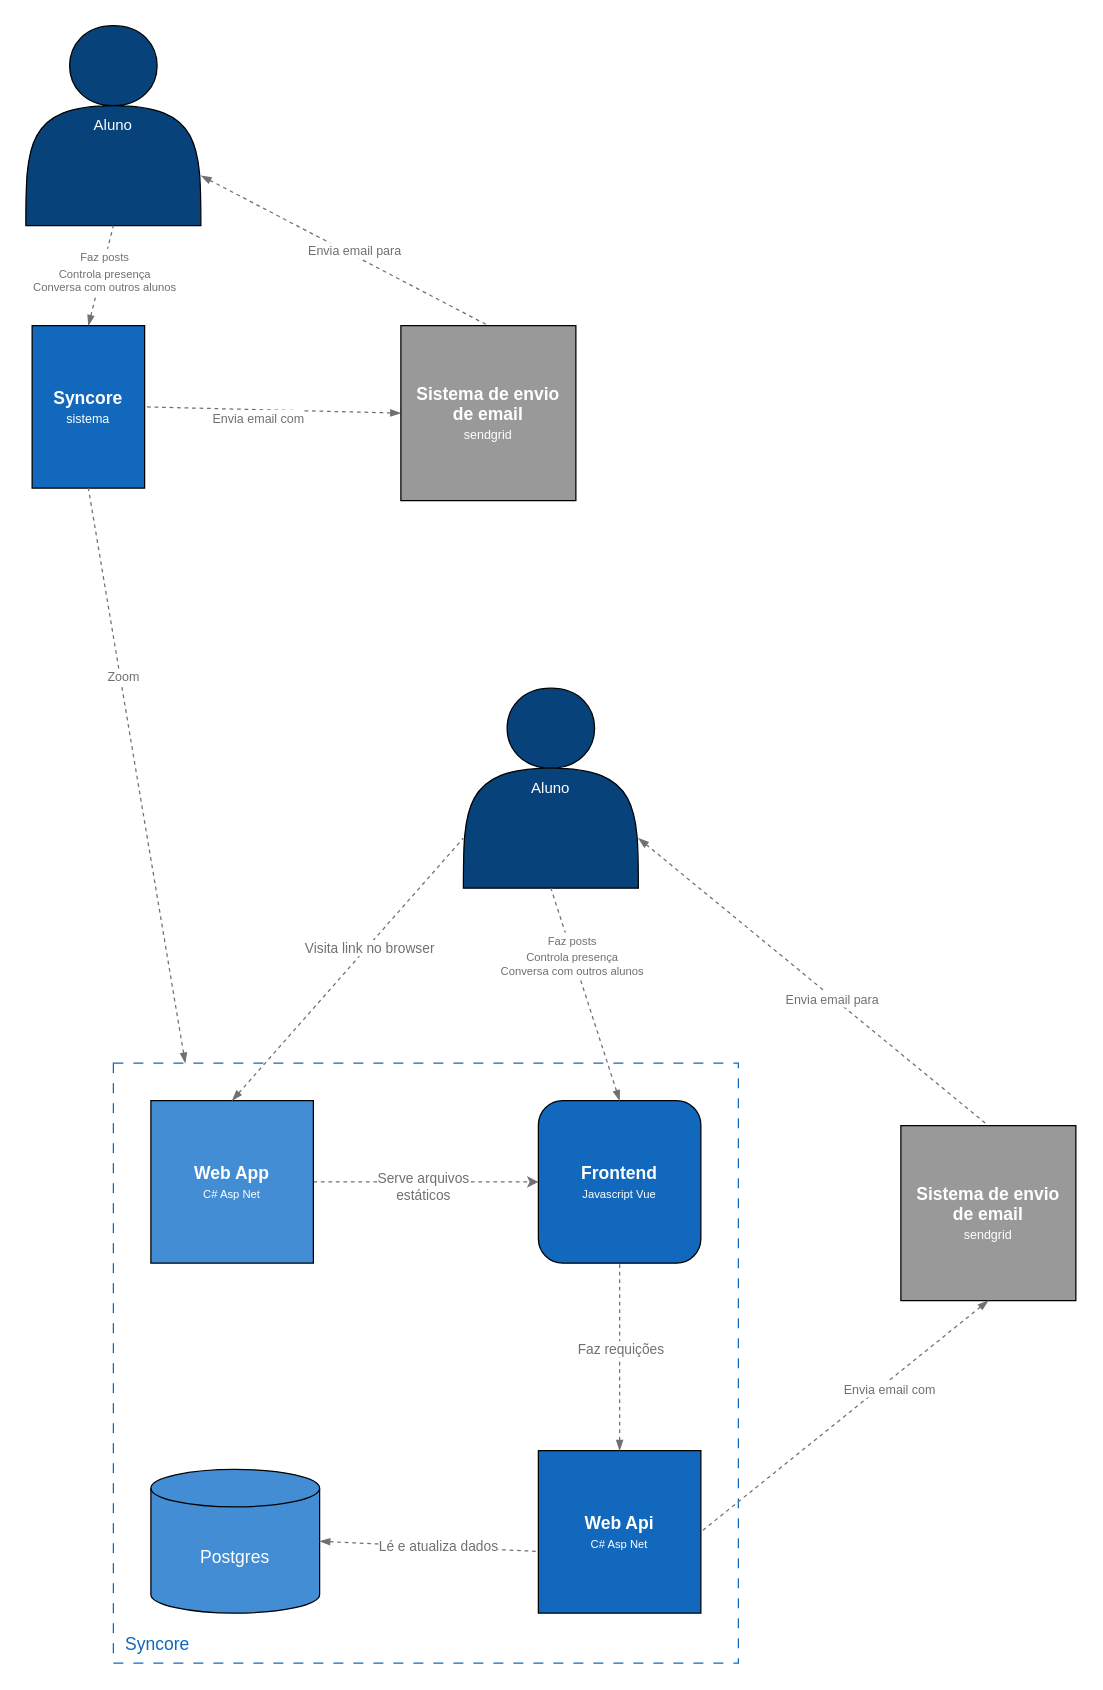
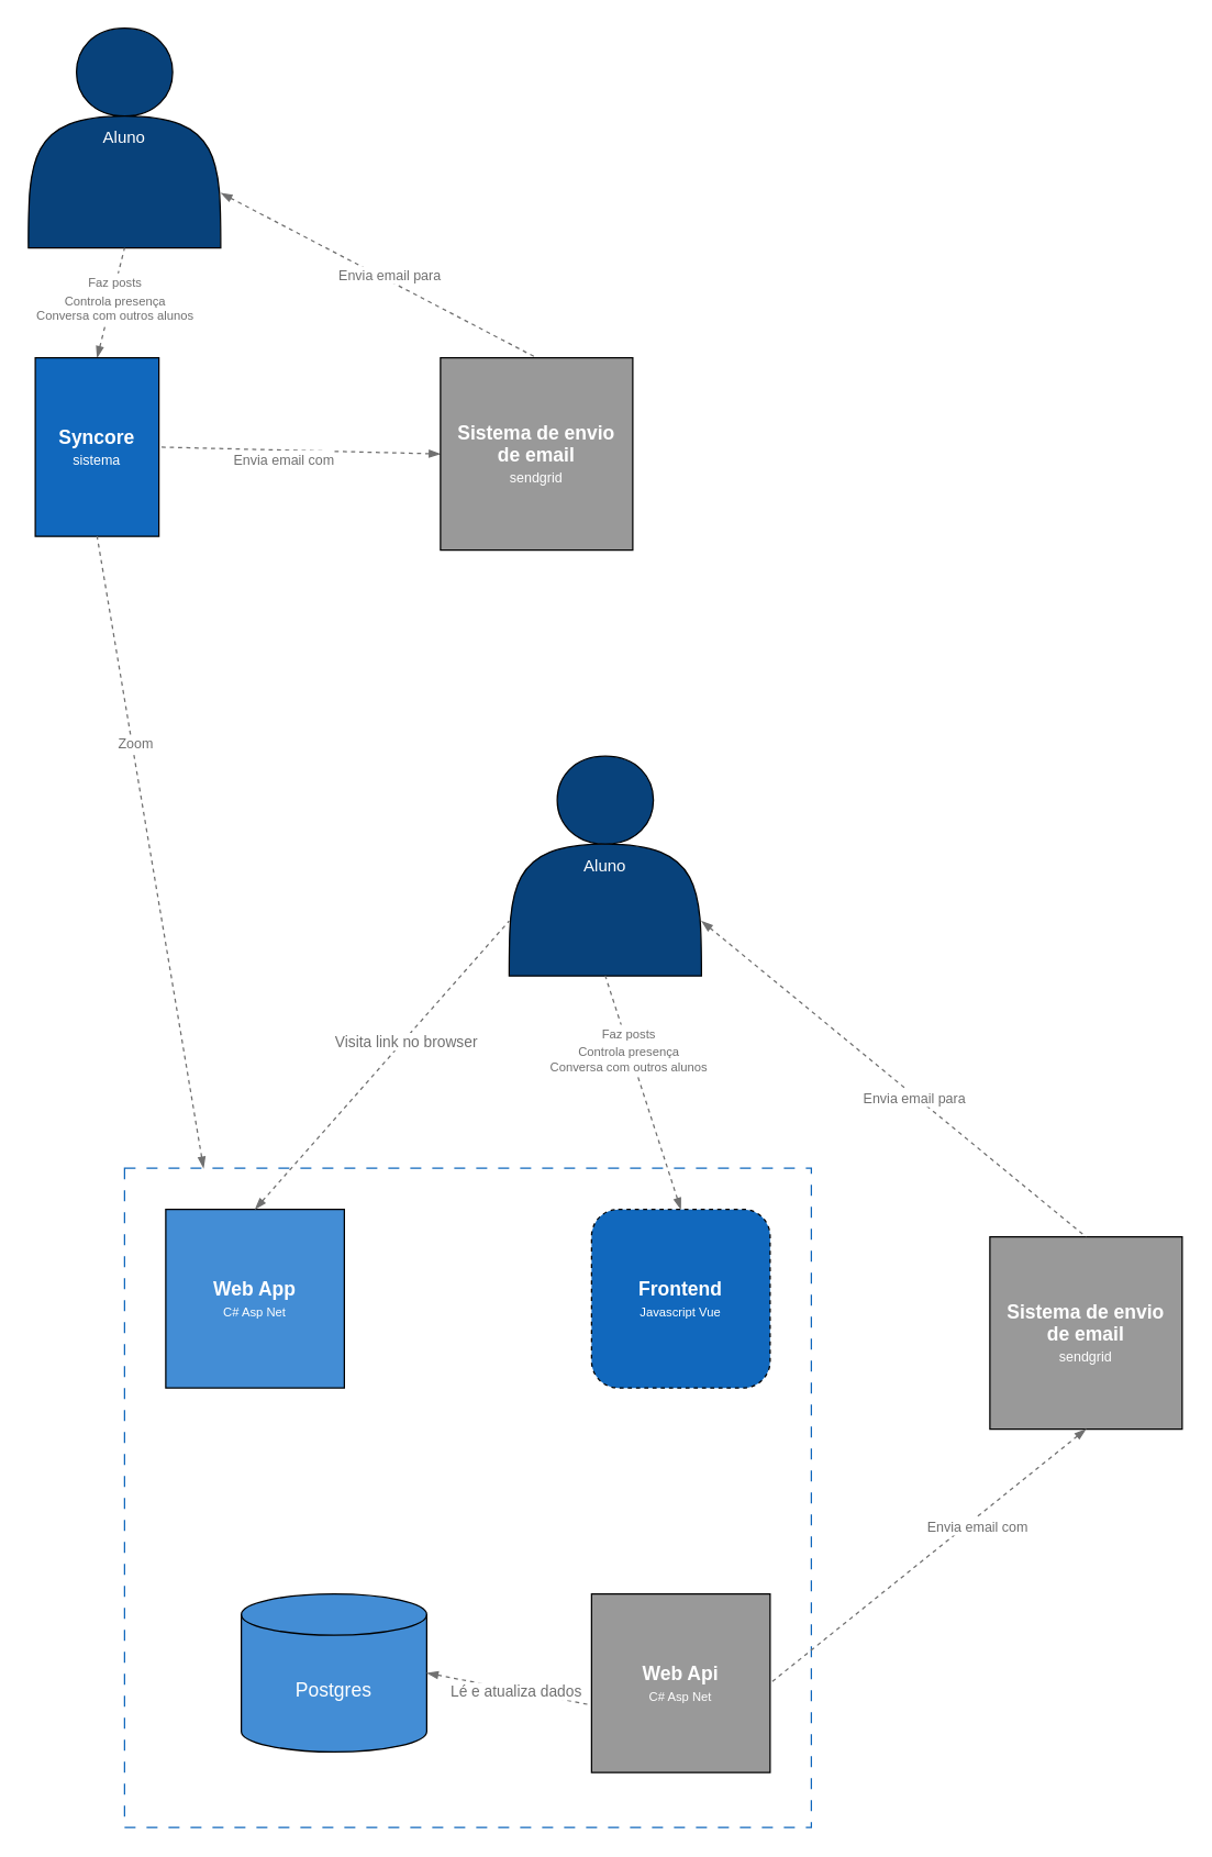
- <mxCell id="18" style="edgeStyle=orthogonalEdgeStyle;rounded=0;orthogonalLoop=1;jettySize=auto;html=1;entryX=0;entryY=0.5;entryDx=0;entryDy=0;dashed=1;strokeColor=#707070;" edge="1" parent="1" source="20" target="22"><mxGeometry relative="1" as="geometry" /></mxCell>
- <mxCell id="19" value="Serve arquivos&lt;div&gt;estáticos&lt;/div&gt;" style="edgeLabel;html=1;align=center;verticalAlign=middle;resizable=0;points=[];fontColor=#707070;" vertex="1" connectable="0" parent="18"><mxGeometry x="-0.129" y="-3" relative="1" as="geometry"><mxPoint x="9" as="offset" /></mxGeometry></mxCell>
- <mxCell id="22" value="&lt;font color=&quot;#ffffff&quot;&gt;&lt;span style=&quot;font-size: 14px;&quot;&gt;&lt;b&gt;Frontend&lt;/b&gt;&lt;/span&gt;&lt;/font&gt;&lt;div&gt;&lt;font style=&quot;font-size: 9px;&quot; color=&quot;#ffffff&quot;&gt;Javascript Vue&lt;/font&gt;&lt;/div&gt;" style="whiteSpace=wrap;html=1;aspect=fixed;fillColor=#1168bd;rounded=1;" vertex="1" parent="1"><mxGeometry x="430" y="880" width="130" height="130" as="geometry" /></mxCell>
+ <mxCell id="22" value="&lt;font color=&quot;#ffffff&quot;&gt;&lt;span style=&quot;font-size: 14px;&quot;&gt;&lt;b&gt;Frontend&lt;/b&gt;&lt;/span&gt;&lt;/font&gt;&lt;div&gt;&lt;font style=&quot;font-size: 9px;&quot; color=&quot;#ffffff&quot;&gt;Javascript Vue&lt;/font&gt;&lt;/div&gt;" style="whiteSpace=wrap;html=1;aspect=fixed;fillColor=#1168bd;rounded=1;dashed=1;" vertex="1" parent="1"><mxGeometry x="430" y="880" width="130" height="130" as="geometry" /></mxCell>
- <mxCell id="27" value="" style="endArrow=none;dashed=1;html=1;rounded=0;startArrow=blockThin;startFill=1;entryX=0.5;entryY=1;entryDx=0;entryDy=0;strokeColor=#707070;" edge="1" parent="1" source="21" target="22"><mxGeometry width="50" height="50" relative="1" as="geometry"><mxPoint x="465" y="890" as="sourcePoint" /><mxPoint x="450" y="720" as="targetPoint" /></mxGeometry></mxCell>
- <mxCell id="28" value="&lt;font color=&quot;#707070&quot;&gt;Faz requições&lt;/font&gt;" style="edgeLabel;html=1;align=center;verticalAlign=middle;resizable=0;points=[];" vertex="1" connectable="0" parent="27"><mxGeometry x="0.09" relative="1" as="geometry"><mxPoint as="offset" /></mxGeometry></mxCell>
- <mxCell id="21" value="&lt;font color=&quot;#ffffff&quot;&gt;&lt;span style=&quot;font-size: 14px;&quot;&gt;&lt;b&gt;Web Api&lt;/b&gt;&lt;/span&gt;&lt;/font&gt;&lt;div&gt;&lt;font size=&quot;1&quot; color=&quot;#ffffff&quot;&gt;&lt;span style=&quot;font-size: 9px;&quot;&gt;C# Asp Net&lt;/span&gt;&lt;/font&gt;&lt;/div&gt;" style="whiteSpace=wrap;html=1;aspect=fixed;fillColor=#1168bd;" vertex="1" parent="1"><mxGeometry x="430" y="1160" width="130" height="130" as="geometry" /></mxCell>
+ <mxCell id="21" value="&lt;font color=&quot;#ffffff&quot;&gt;&lt;span style=&quot;font-size: 14px;&quot;&gt;&lt;b&gt;Web Api&lt;/b&gt;&lt;/span&gt;&lt;/font&gt;&lt;div&gt;&lt;font size=&quot;1&quot; color=&quot;#ffffff&quot;&gt;&lt;span style=&quot;font-size: 9px;&quot;&gt;C# Asp Net&lt;/span&gt;&lt;/font&gt;&lt;/div&gt;" style="whiteSpace=wrap;html=1;aspect=fixed;fillColor=#999999;" vertex="1" parent="1"><mxGeometry x="430" y="1160" width="130" height="130" as="geometry" /></mxCell>
- <mxCell id="29" value="&lt;font color=&quot;#ffffff&quot; style=&quot;font-size: 14px;&quot;&gt;Postgres&lt;/font&gt;" style="shape=cylinder3;whiteSpace=wrap;html=1;boundedLbl=1;backgroundOutline=1;size=15;fillColor=#438dd5;" vertex="1" parent="1"><mxGeometry x="120" y="1175" width="135" height="115" as="geometry" /></mxCell>
+ <mxCell id="29" value="&lt;font color=&quot;#ffffff&quot; style=&quot;font-size: 14px;&quot;&gt;Postgres&lt;/font&gt;" style="shape=cylinder3;whiteSpace=wrap;html=1;boundedLbl=1;backgroundOutline=1;size=15;fillColor=#438dd5;" vertex="1" parent="1"><mxGeometry x="175" y="1160" width="135" height="115" as="geometry" /></mxCell>
- <mxCell id="32" value="&lt;font color=&quot;#1168bd&quot; style=&quot;font-size: 14px;&quot;&gt;Syncore&lt;/font&gt;" style="text;html=1;align=center;verticalAlign=middle;resizable=0;points=[];autosize=1;strokeColor=none;fillColor=none;" vertex="1" parent="1"><mxGeometry x="90" y="1300" width="70" height="30" as="geometry" /></mxCell>
